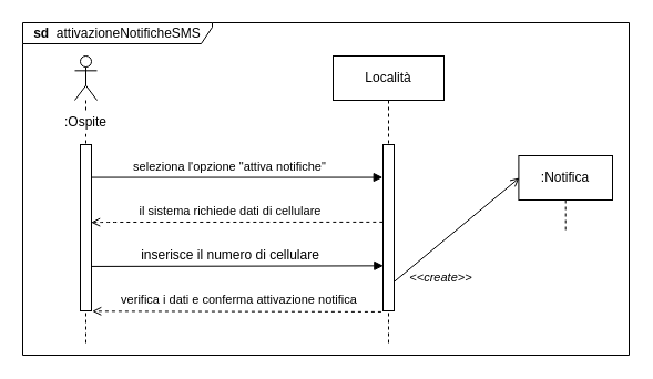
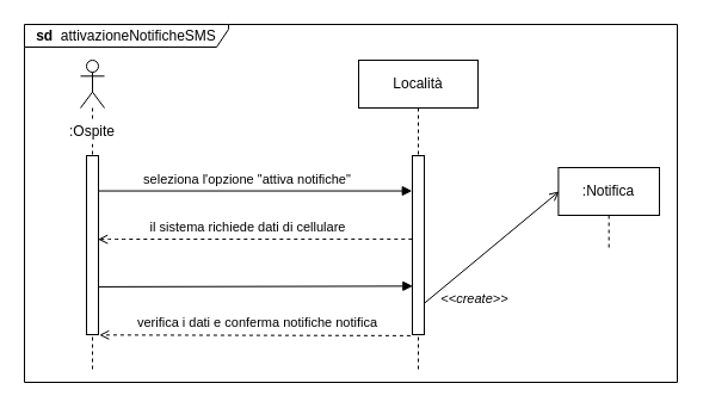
- <mxCell id="16" value="inserisce il numero di cellulare" style="text;html=1;align=center;verticalAlign=middle;resizable=0;points=[];autosize=1;" parent="1" vertex="1"><mxGeometry x="117" y="220" width="180" height="20" as="geometry" /></mxCell>
- <mxCell id="10" value="&lt;span style=&quot;line-height: 107%&quot;&gt;&lt;font style=&quot;font-size: 11px&quot;&gt;verifica i dati e conferma attivazione notifica&lt;/font&gt;&lt;/span&gt;" style="text;html=1;align=center;verticalAlign=middle;resizable=0;points=[];autosize=1;" parent="1" vertex="1"><mxGeometry x="100" y="260" width="230" height="20" as="geometry" /></mxCell>
+ <mxCell id="10" value="&lt;span style=&quot;line-height: 107%&quot;&gt;&lt;font style=&quot;font-size: 11px&quot;&gt;verifica i dati e conferma notifiche notifica&lt;/font&gt;&lt;/span&gt;" style="text;html=1;align=center;verticalAlign=middle;resizable=0;points=[];autosize=1;" parent="1" vertex="1"><mxGeometry x="100" y="260" width="230" height="20" as="geometry" /></mxCell>
